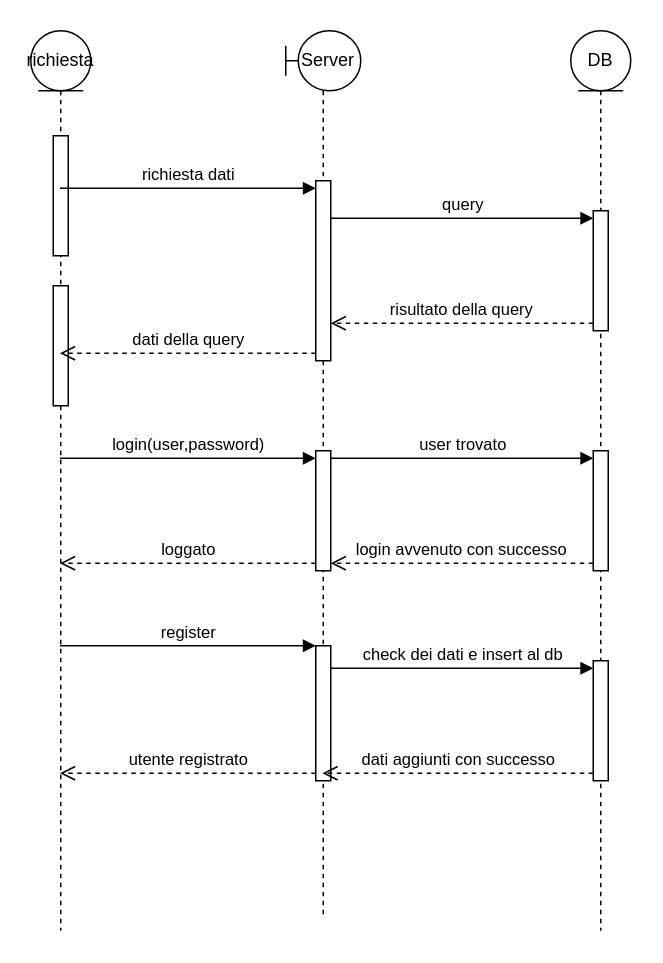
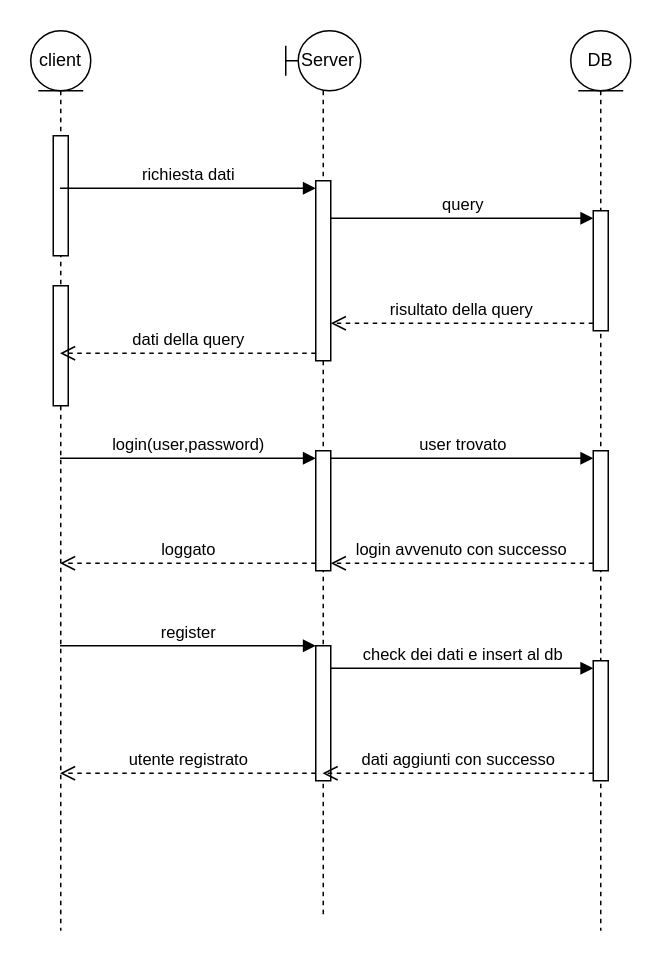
- <mxCell id="2" value="richiesta" style="shape=umlLifeline;perimeter=lifelinePerimeter;whiteSpace=wrap;html=1;container=1;dropTarget=0;collapsible=0;recursiveResize=0;outlineConnect=0;portConstraint=eastwest;newEdgeStyle={&quot;curved&quot;:0,&quot;rounded&quot;:0};participant=umlEntity;" vertex="1" parent="1"><mxGeometry x="20" y="20" width="40" height="600" as="geometry" /></mxCell>
+ <mxCell id="2" value="client" style="shape=umlLifeline;perimeter=lifelinePerimeter;whiteSpace=wrap;html=1;container=1;dropTarget=0;collapsible=0;recursiveResize=0;outlineConnect=0;portConstraint=eastwest;newEdgeStyle={&quot;curved&quot;:0,&quot;rounded&quot;:0};participant=umlEntity;" vertex="1" parent="1"><mxGeometry x="20" y="20" width="40" height="600" as="geometry" /></mxCell>
